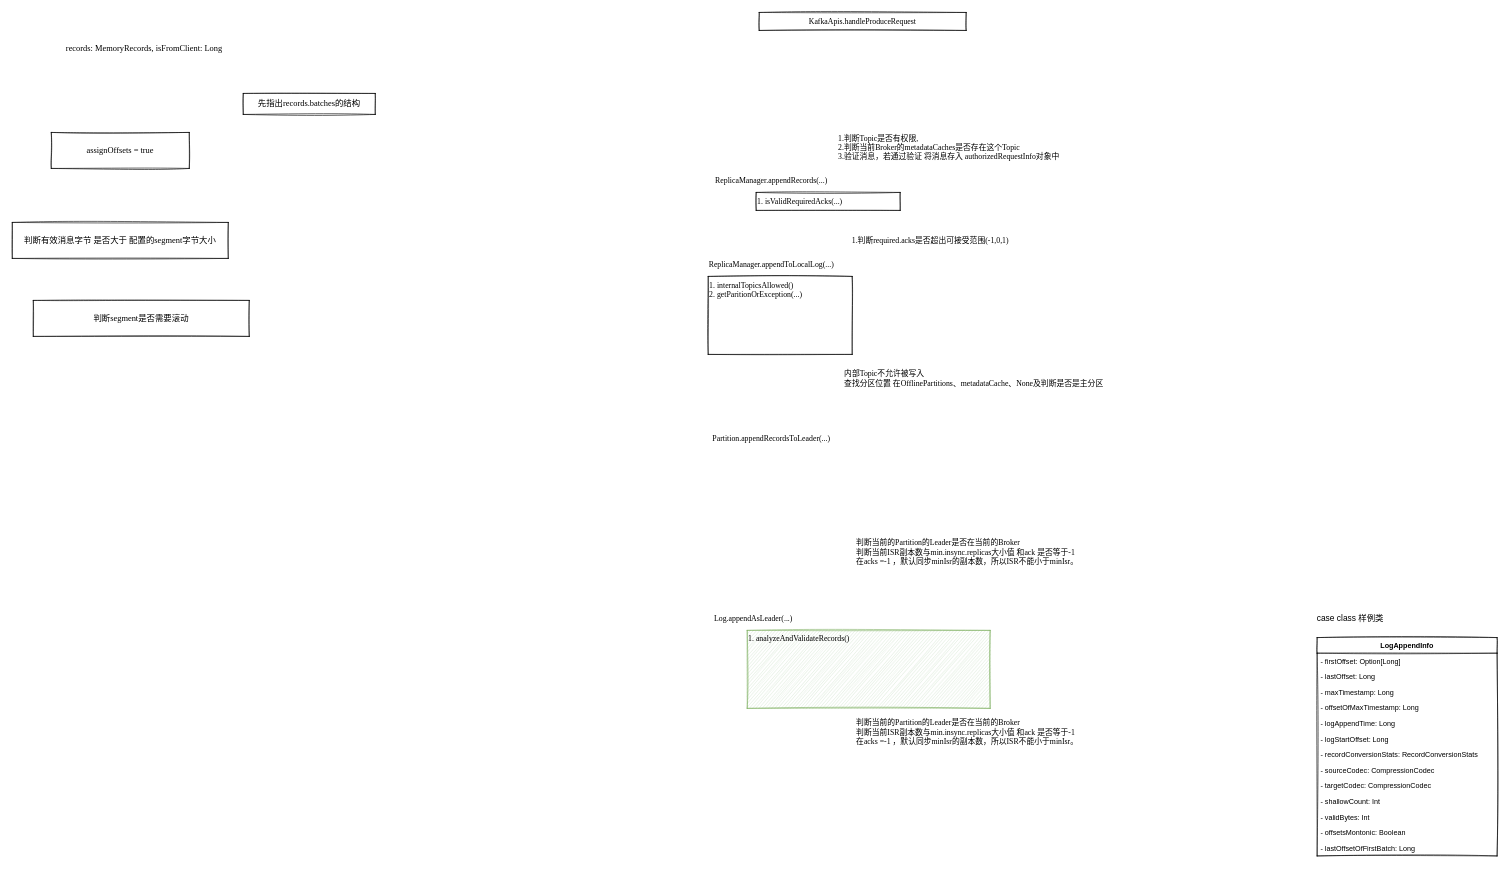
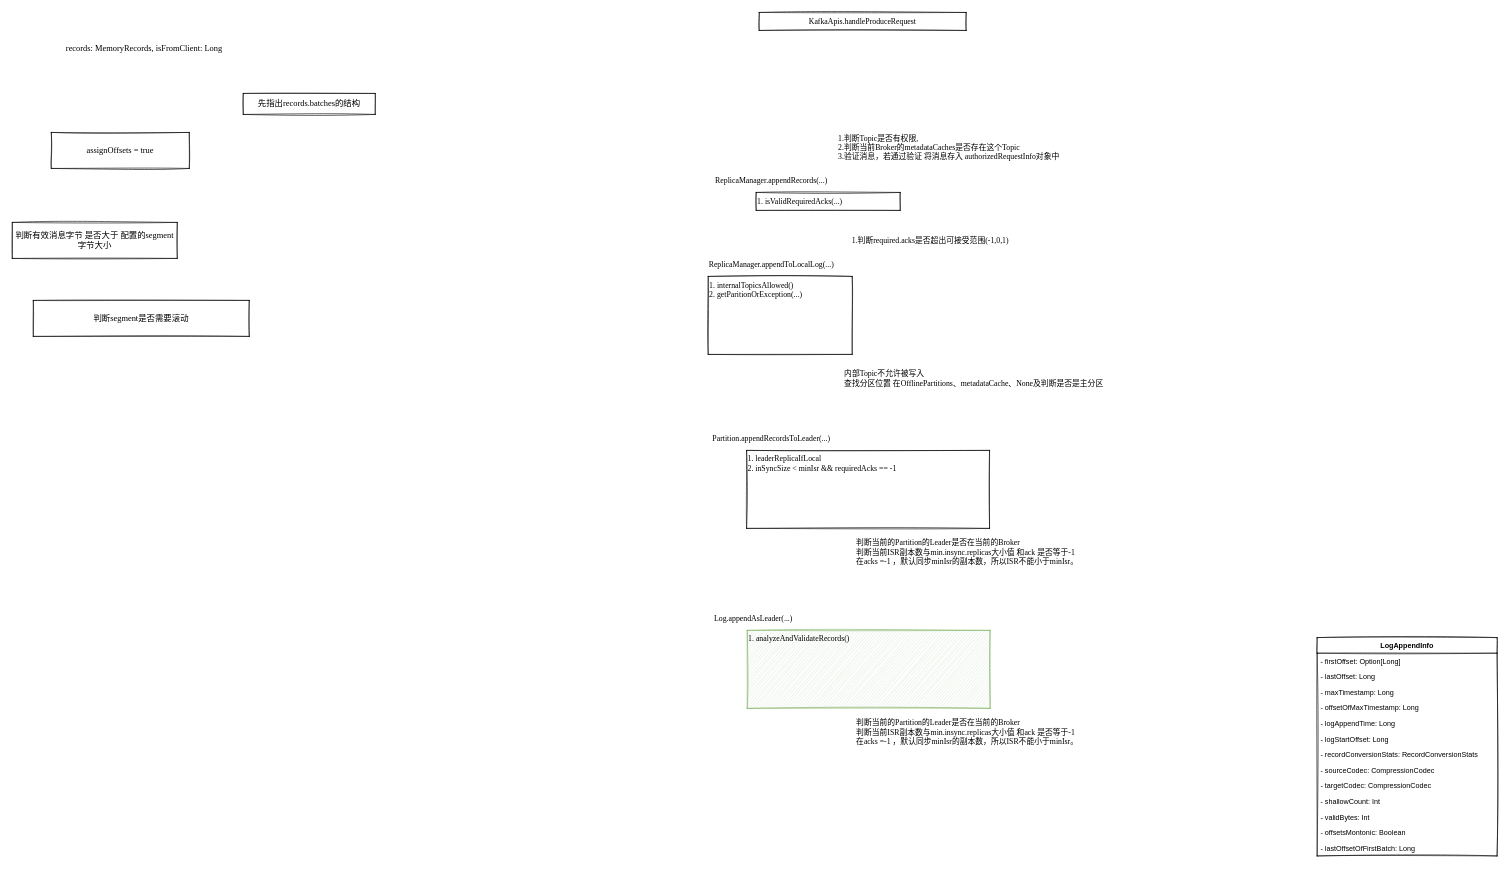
- <mxCell id="34" value="判断有效消息字节 是否大于 配置的segment字节大小" style="rounded=0;whiteSpace=wrap;html=1;sketch=1;fillColor=none;fontFamily=Comic Sans MS;fontSize=14;" vertex="1" parent="1"><mxGeometry x="20" y="370" width="360" height="60" as="geometry" /></mxCell>
+ <mxCell id="34" value="判断有效消息字节 是否大于 配置的segment字节大小" style="rounded=0;whiteSpace=wrap;html=1;sketch=1;fillColor=none;fontFamily=Comic Sans MS;fontSize=14;" vertex="1" parent="1"><mxGeometry x="20" y="370" width="275" height="60" as="geometry" /></mxCell>
+ <mxCell id="10" value="1. leaderReplicaIfLocal&lt;br&gt;2. inSyncSize &amp;lt; minIsr &amp;amp;&amp;amp; requiredAcks == -1&amp;nbsp;" style="rounded=0;whiteSpace=wrap;html=1;sketch=1;fillColor=none;align=left;fontFamily=Comic Sans MS;fontSize=13;verticalAlign=top;" parent="1" vertex="1"><mxGeometry x="1244" y="750" width="405" height="130" as="geometry" /></mxCell>
- <mxCell id="30" value="case class 样例类" style="text;html=1;align=center;verticalAlign=middle;resizable=0;points=[];autosize=1;sketch=1;fontSize=14;" parent="1" vertex="1"><mxGeometry x="2185" y="1020" width="130" height="20" as="geometry" /></mxCell>
